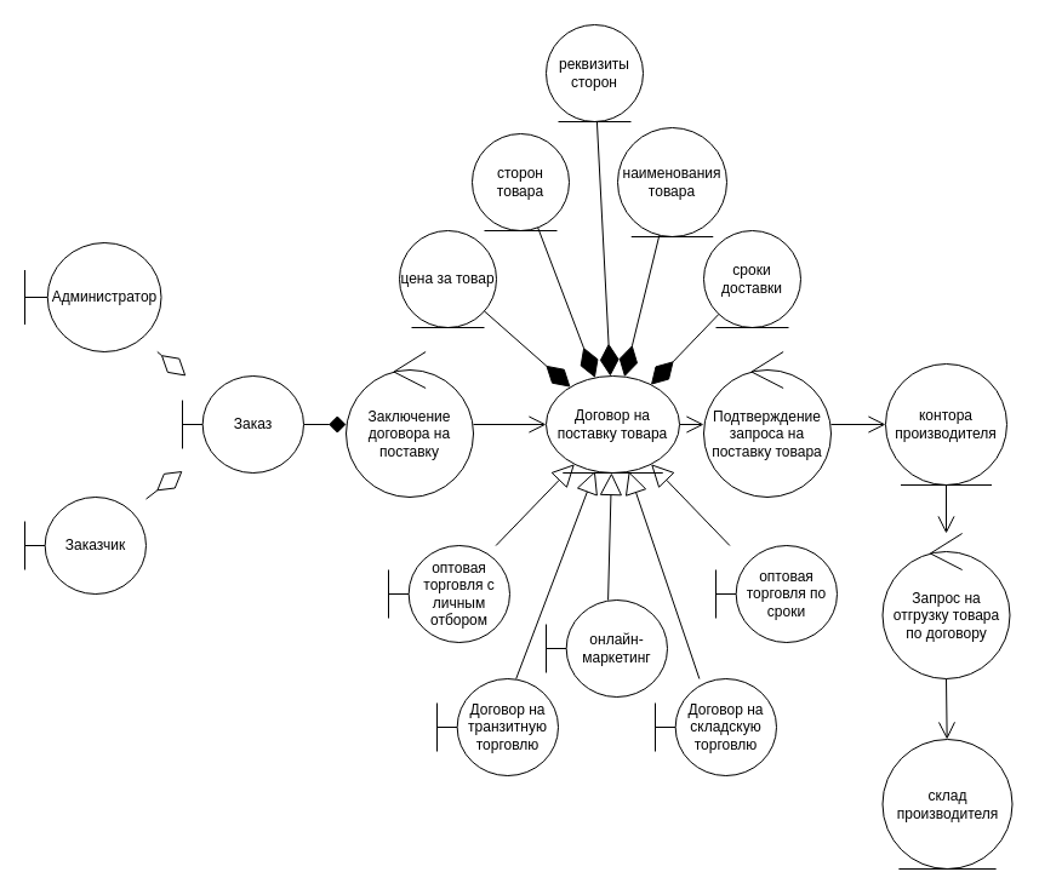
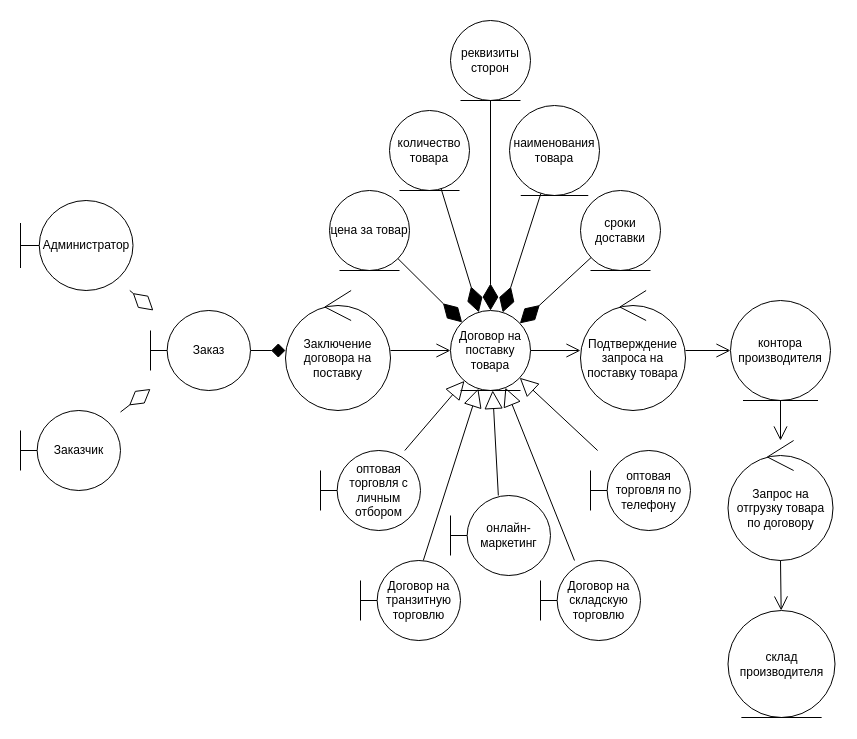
- <mxCell id="24" value="сторон товара" style="ellipse;shape=umlEntity;whiteSpace=wrap;html=1;" vertex="1" parent="1"><mxGeometry x="389" y="110" width="80" height="80" as="geometry" /></mxCell>
+ <mxCell id="24" value="количество товара" style="ellipse;shape=umlEntity;whiteSpace=wrap;html=1;" vertex="1" parent="1"><mxGeometry x="389" y="110" width="80" height="80" as="geometry" /></mxCell>
- <mxCell id="34" value="Договор на поставку товара" style="ellipse;shape=umlEntity;whiteSpace=wrap;html=1;" vertex="1" parent="1"><mxGeometry x="450" y="310" width="110" height="80" as="geometry" /></mxCell>
+ <mxCell id="34" value="Договор на поставку товара" style="ellipse;shape=umlEntity;whiteSpace=wrap;html=1;" vertex="1" parent="1"><mxGeometry x="450" y="310" width="80" height="80" as="geometry" /></mxCell>
- <mxCell id="17" value="оптовая торговля по сроки" style="shape=umlBoundary;whiteSpace=wrap;html=1;" vertex="1" parent="1"><mxGeometry x="590" y="450" width="100" height="80" as="geometry" /></mxCell>
+ <mxCell id="17" value="оптовая торговля по телефону" style="shape=umlBoundary;whiteSpace=wrap;html=1;" vertex="1" parent="1"><mxGeometry x="590" y="450" width="100" height="80" as="geometry" /></mxCell>
